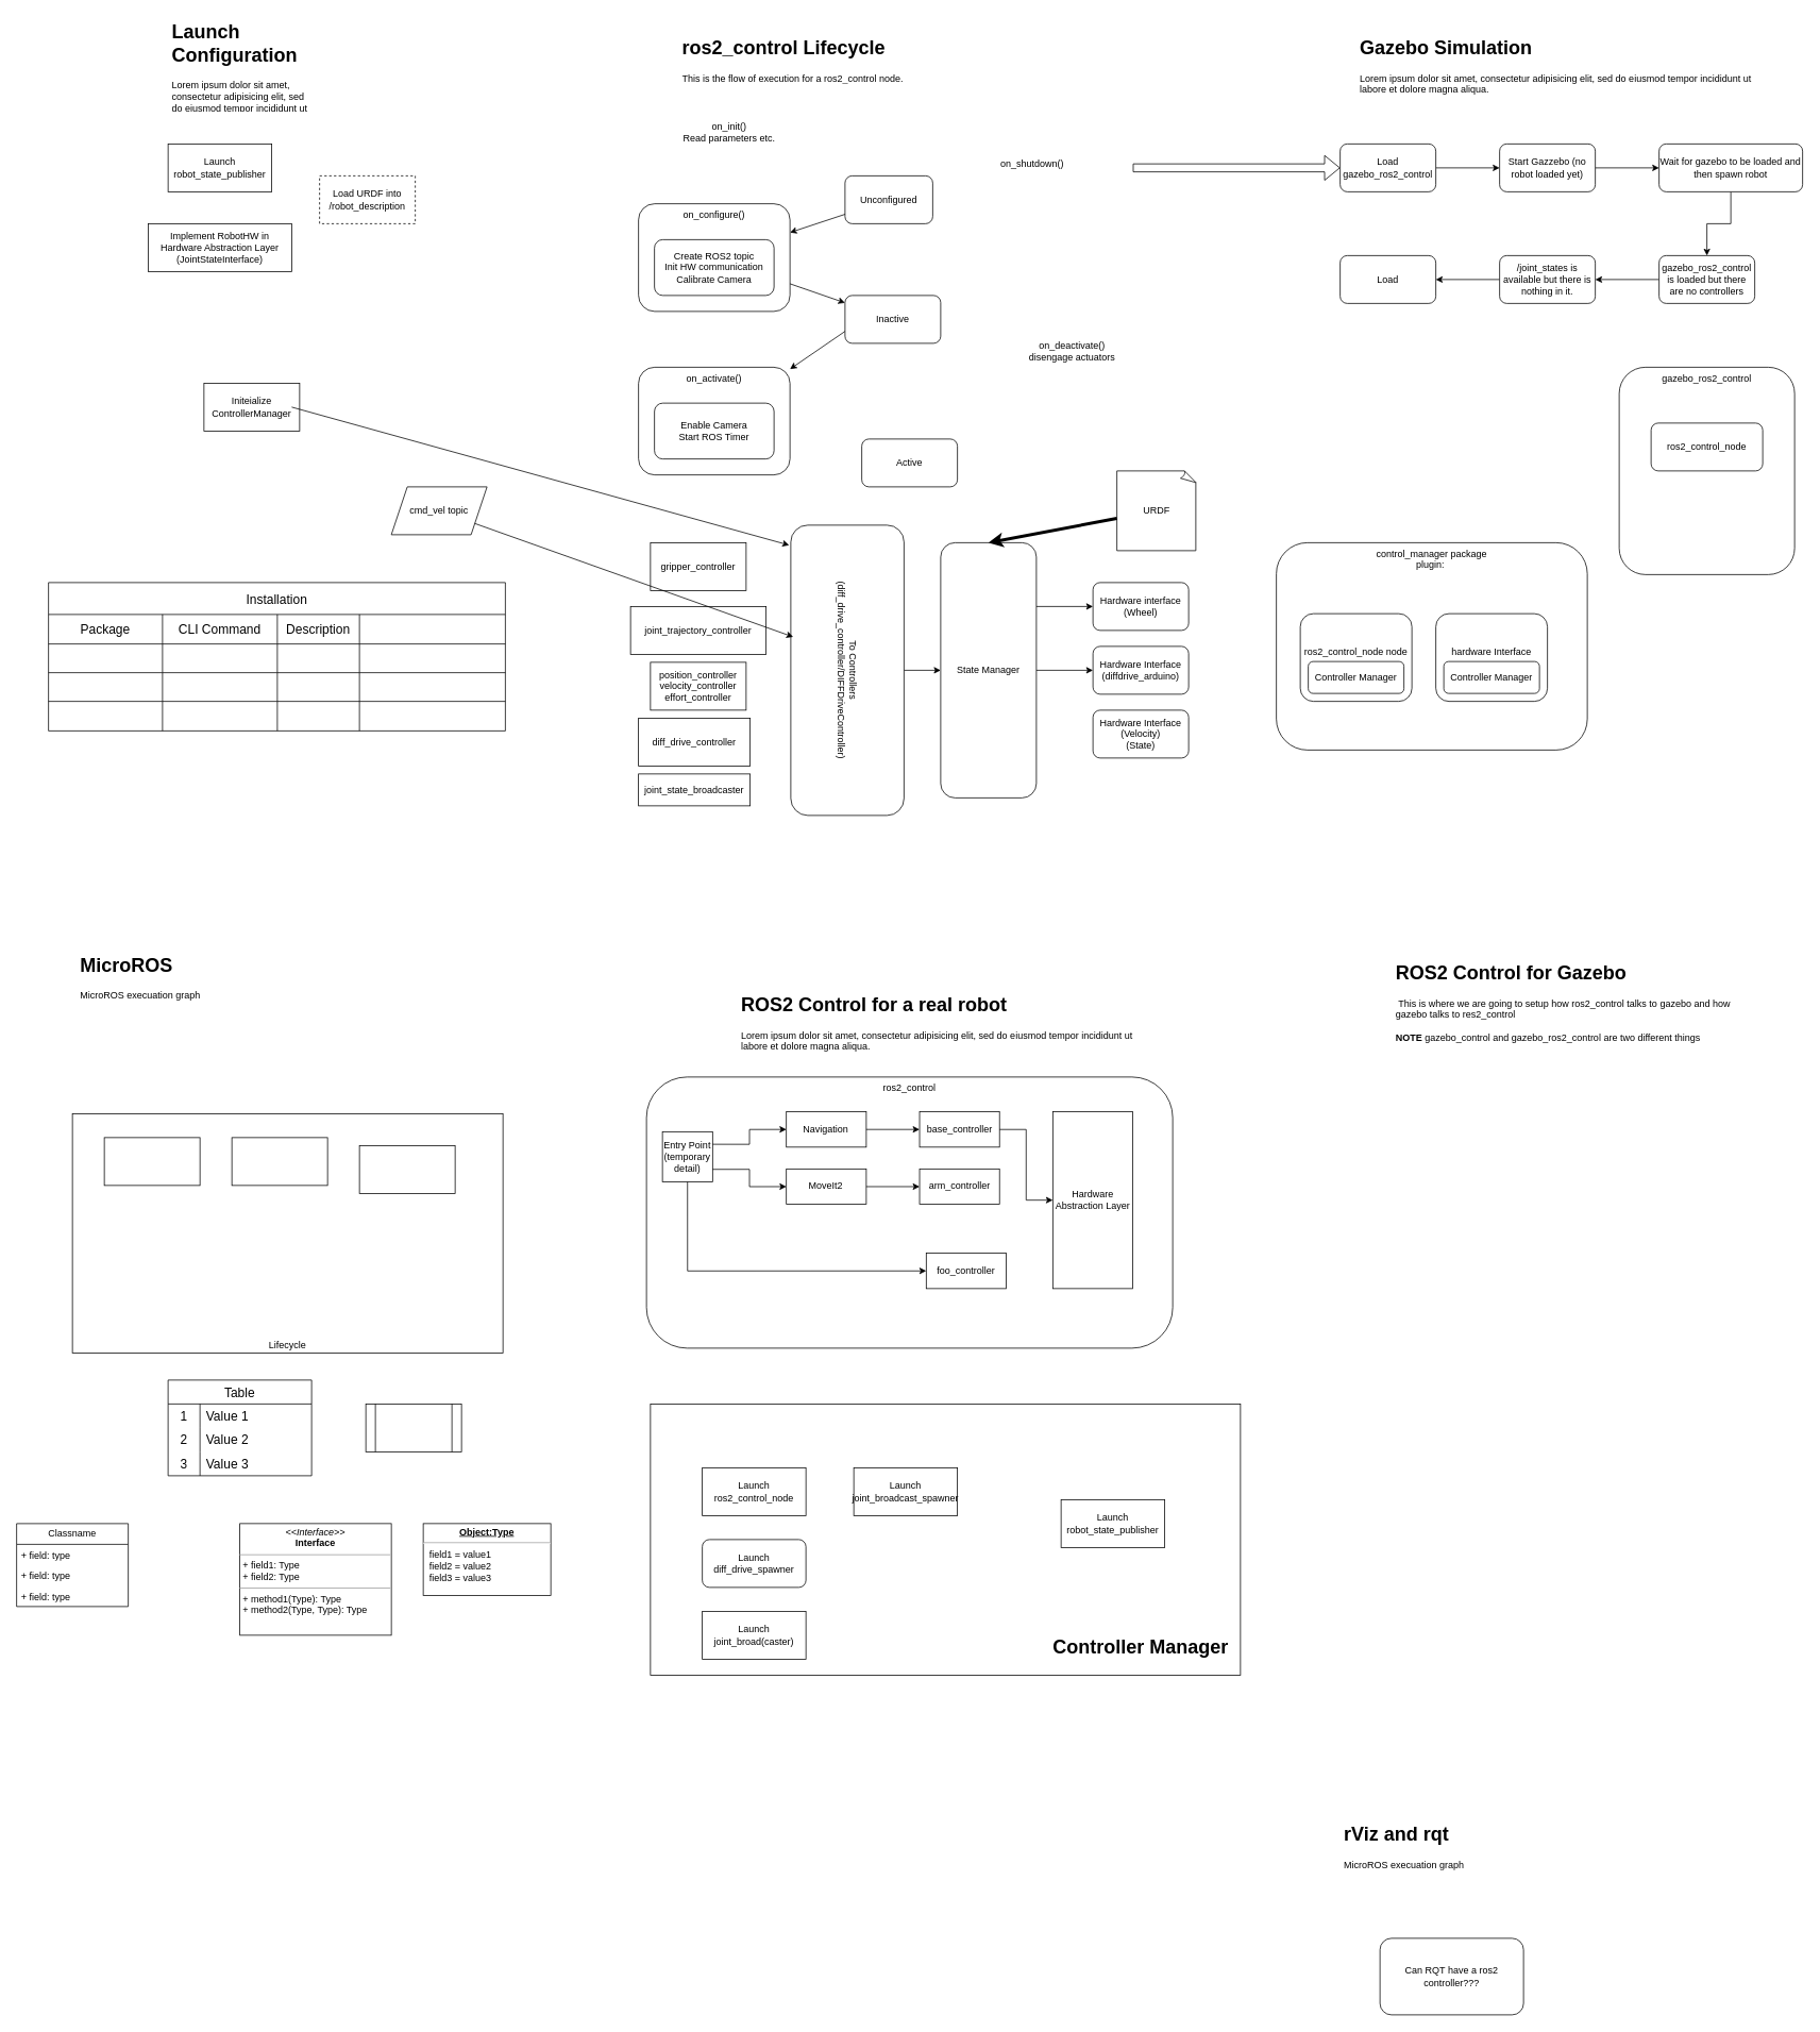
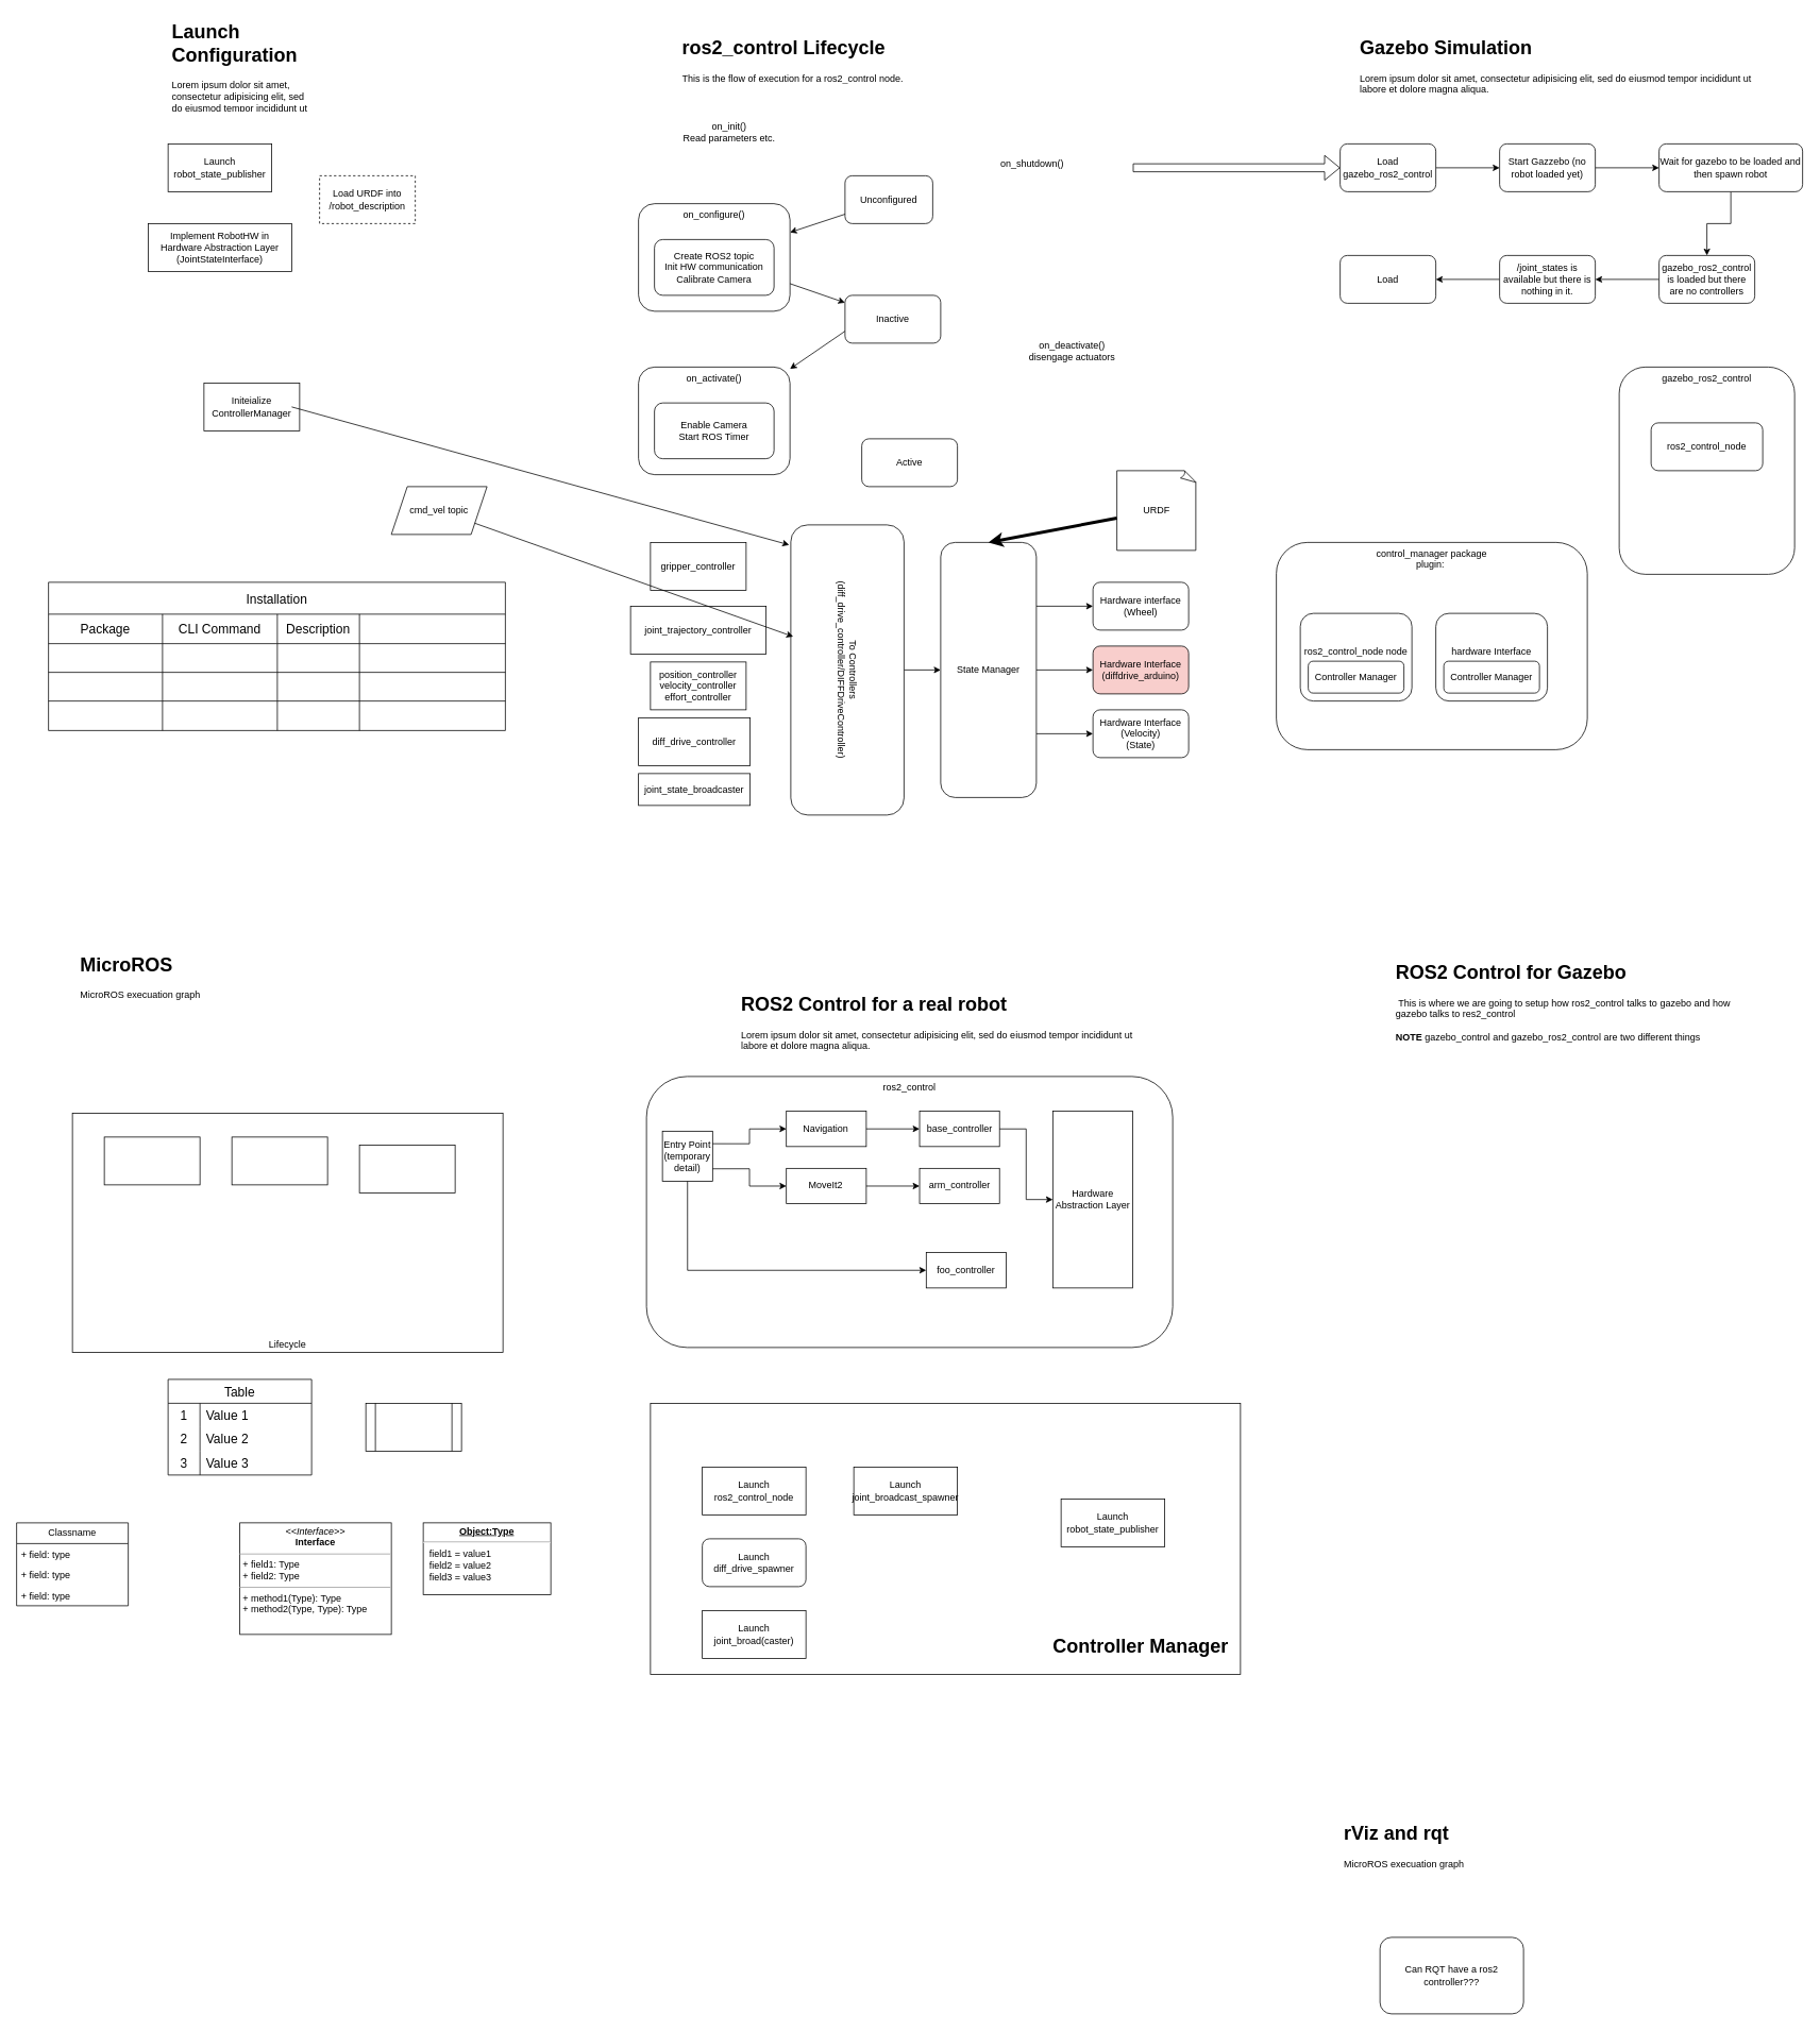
- <mxCell id="108" value="Hardware Interface (diffdrive_arduino)" style="whiteSpace=wrap;html=1;rounded=1;" parent="1" vertex="1"><mxGeometry x="1370" y="810" width="120" height="60" as="geometry" /></mxCell>
+ <mxCell id="108" value="Hardware Interface (diffdrive_arduino)" style="whiteSpace=wrap;html=1;rounded=1;fillColor=#f8cecc;" parent="1" vertex="1"><mxGeometry x="1370" y="810" width="120" height="60" as="geometry" /></mxCell>
+ <mxCell id="103" style="edgeStyle=orthogonalEdgeStyle;rounded=0;orthogonalLoop=1;jettySize=auto;html=1;exitX=1;exitY=0.75;exitDx=0;exitDy=0;entryX=0;entryY=0.5;entryDx=0;entryDy=0;" parent="1" source="104" target="109" edge="1"><mxGeometry relative="1" as="geometry" /></mxCell>
